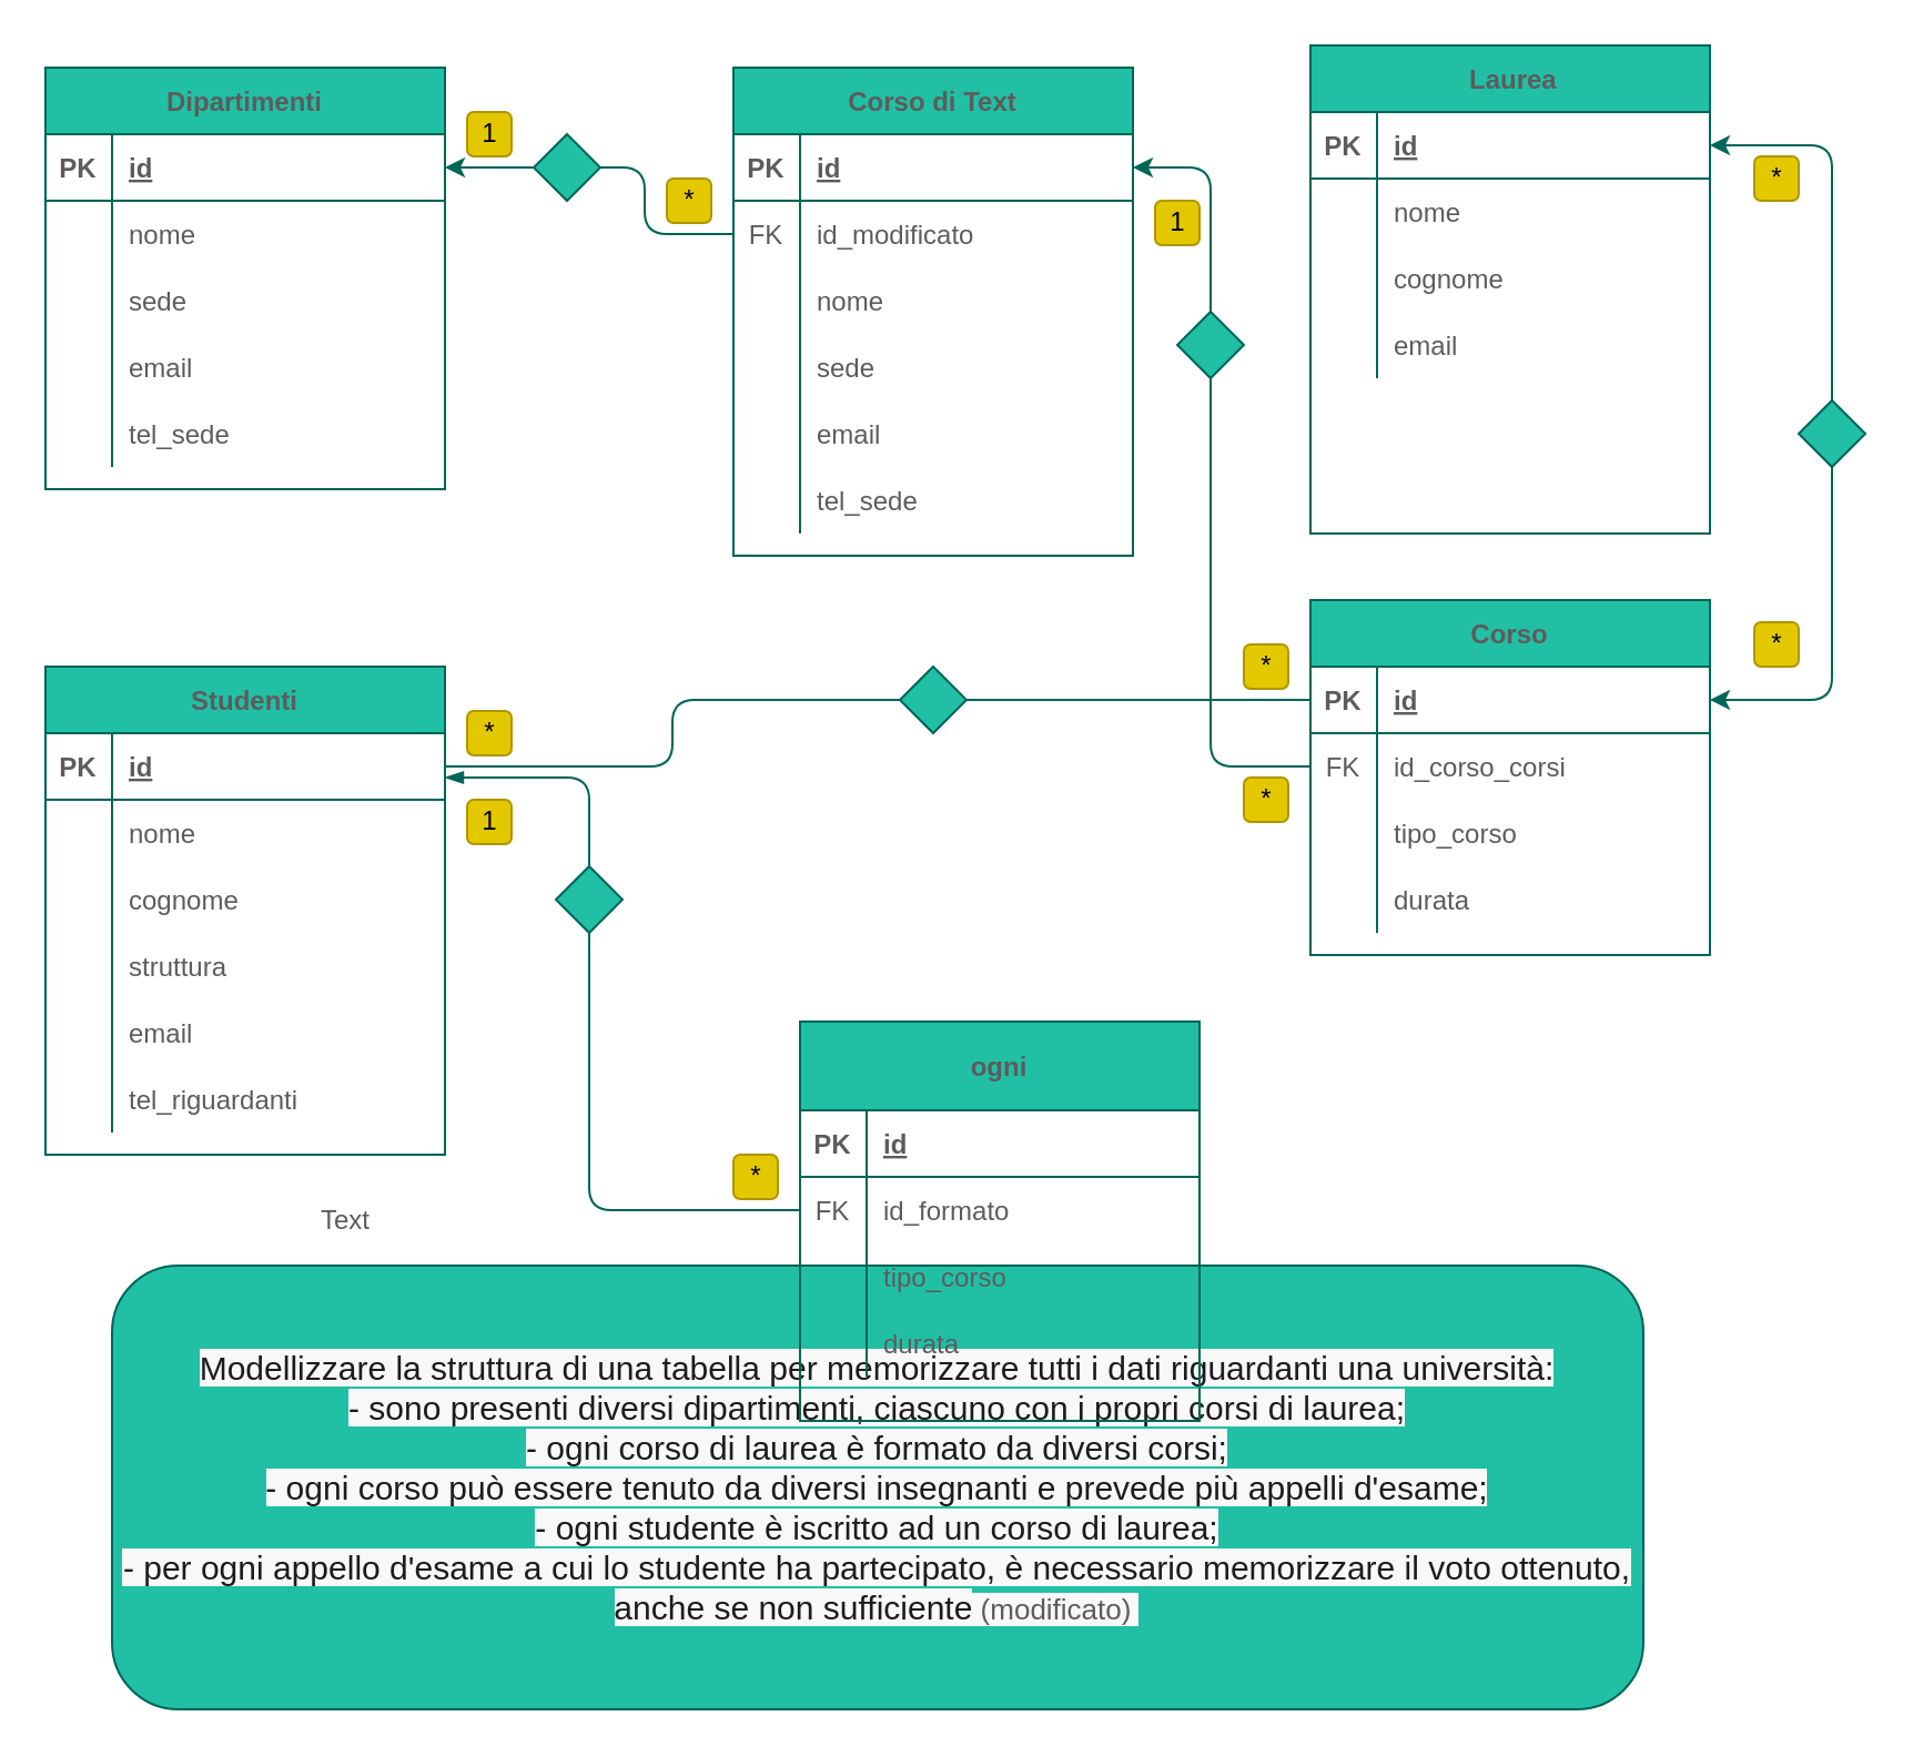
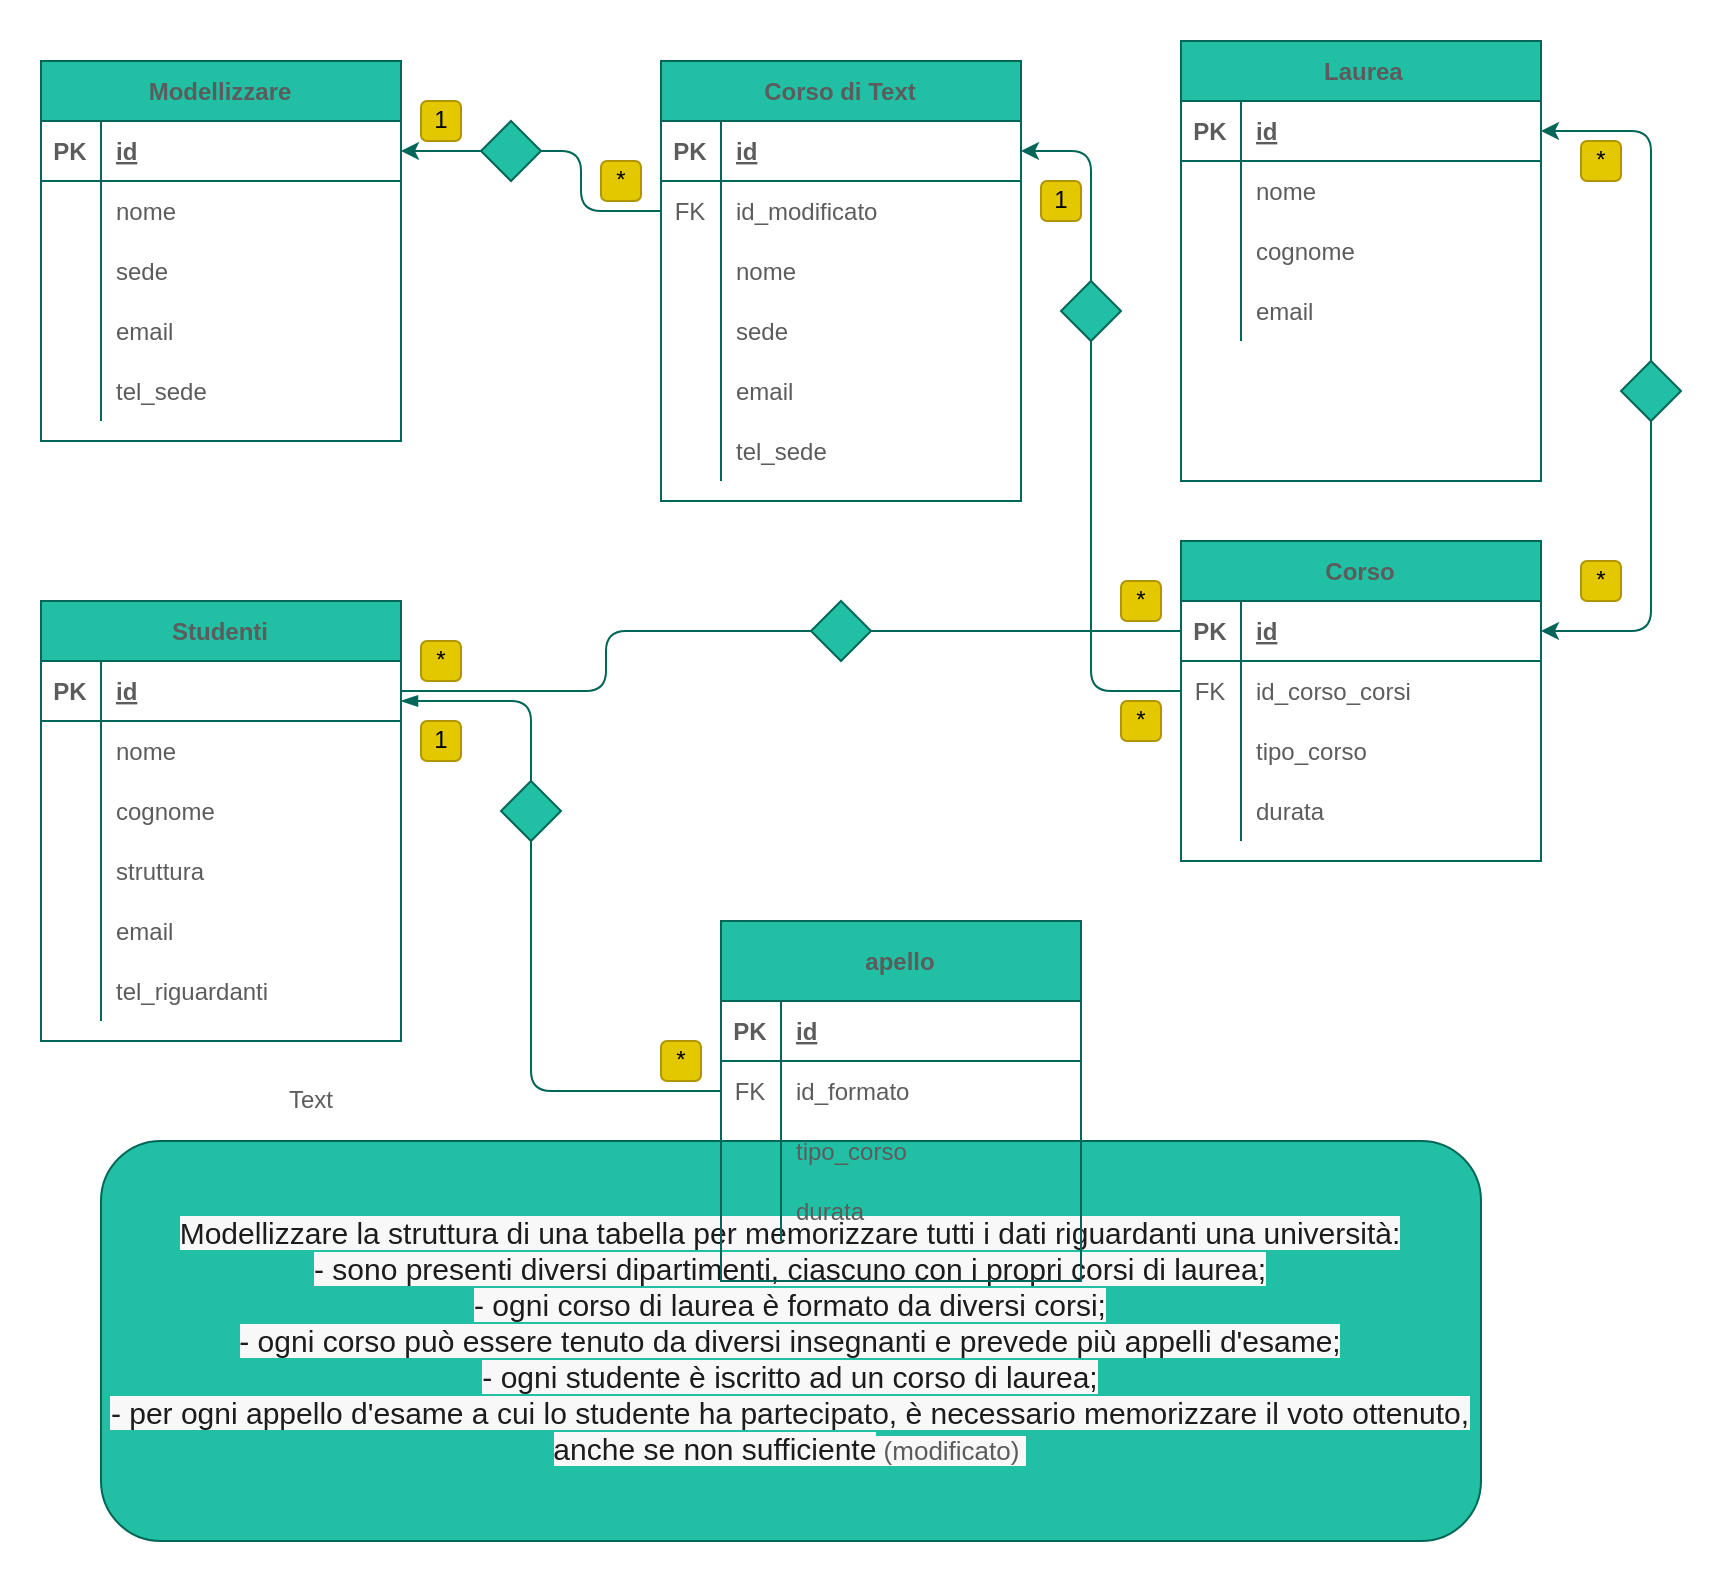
- <mxCell id="2" value="Dipartimenti" style="shape=table;startSize=30;container=1;collapsible=1;childLayout=tableLayout;fixedRows=1;rowLines=0;fontStyle=1;align=center;resizeLast=1;fillColor=#21C0A5;strokeColor=#006658;fontColor=#5C5C5C;" vertex="1" parent="1"><mxGeometry x="20" y="30" width="180" height="190" as="geometry" /></mxCell>
+ <mxCell id="2" value="Modellizzare" style="shape=table;startSize=30;container=1;collapsible=1;childLayout=tableLayout;fixedRows=1;rowLines=0;fontStyle=1;align=center;resizeLast=1;fillColor=#21C0A5;strokeColor=#006658;fontColor=#5C5C5C;" vertex="1" parent="1"><mxGeometry x="20" y="30" width="180" height="190" as="geometry" /></mxCell>
- <mxCell id="103" value="ogni" style="shape=table;startSize=40;container=1;collapsible=1;childLayout=tableLayout;fixedRows=1;rowLines=0;fontStyle=1;align=center;resizeLast=1;fillColor=#21C0A5;strokeColor=#006658;fontColor=#5C5C5C;" vertex="1" parent="1"><mxGeometry x="360" y="460" width="180" height="180" as="geometry" /></mxCell>
+ <mxCell id="103" value="apello" style="shape=table;startSize=40;container=1;collapsible=1;childLayout=tableLayout;fixedRows=1;rowLines=0;fontStyle=1;align=center;resizeLast=1;fillColor=#21C0A5;strokeColor=#006658;fontColor=#5C5C5C;" vertex="1" parent="1"><mxGeometry x="360" y="460" width="180" height="180" as="geometry" /></mxCell>
